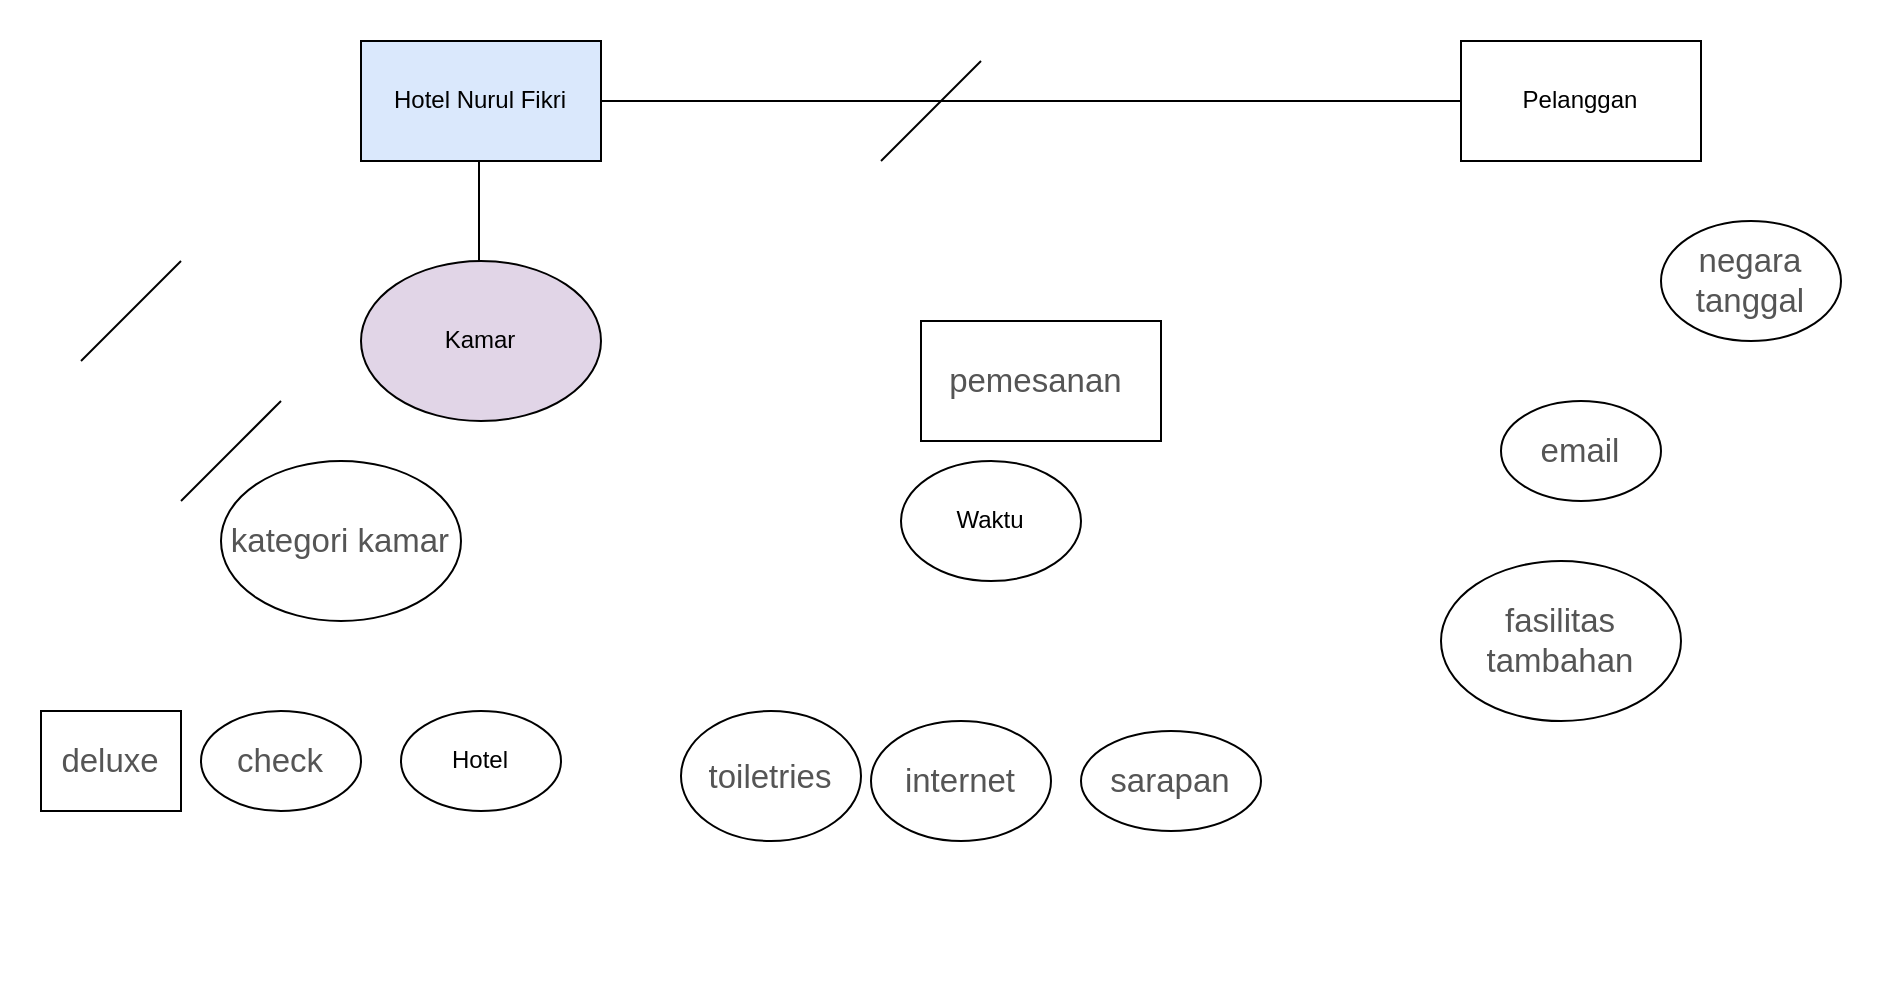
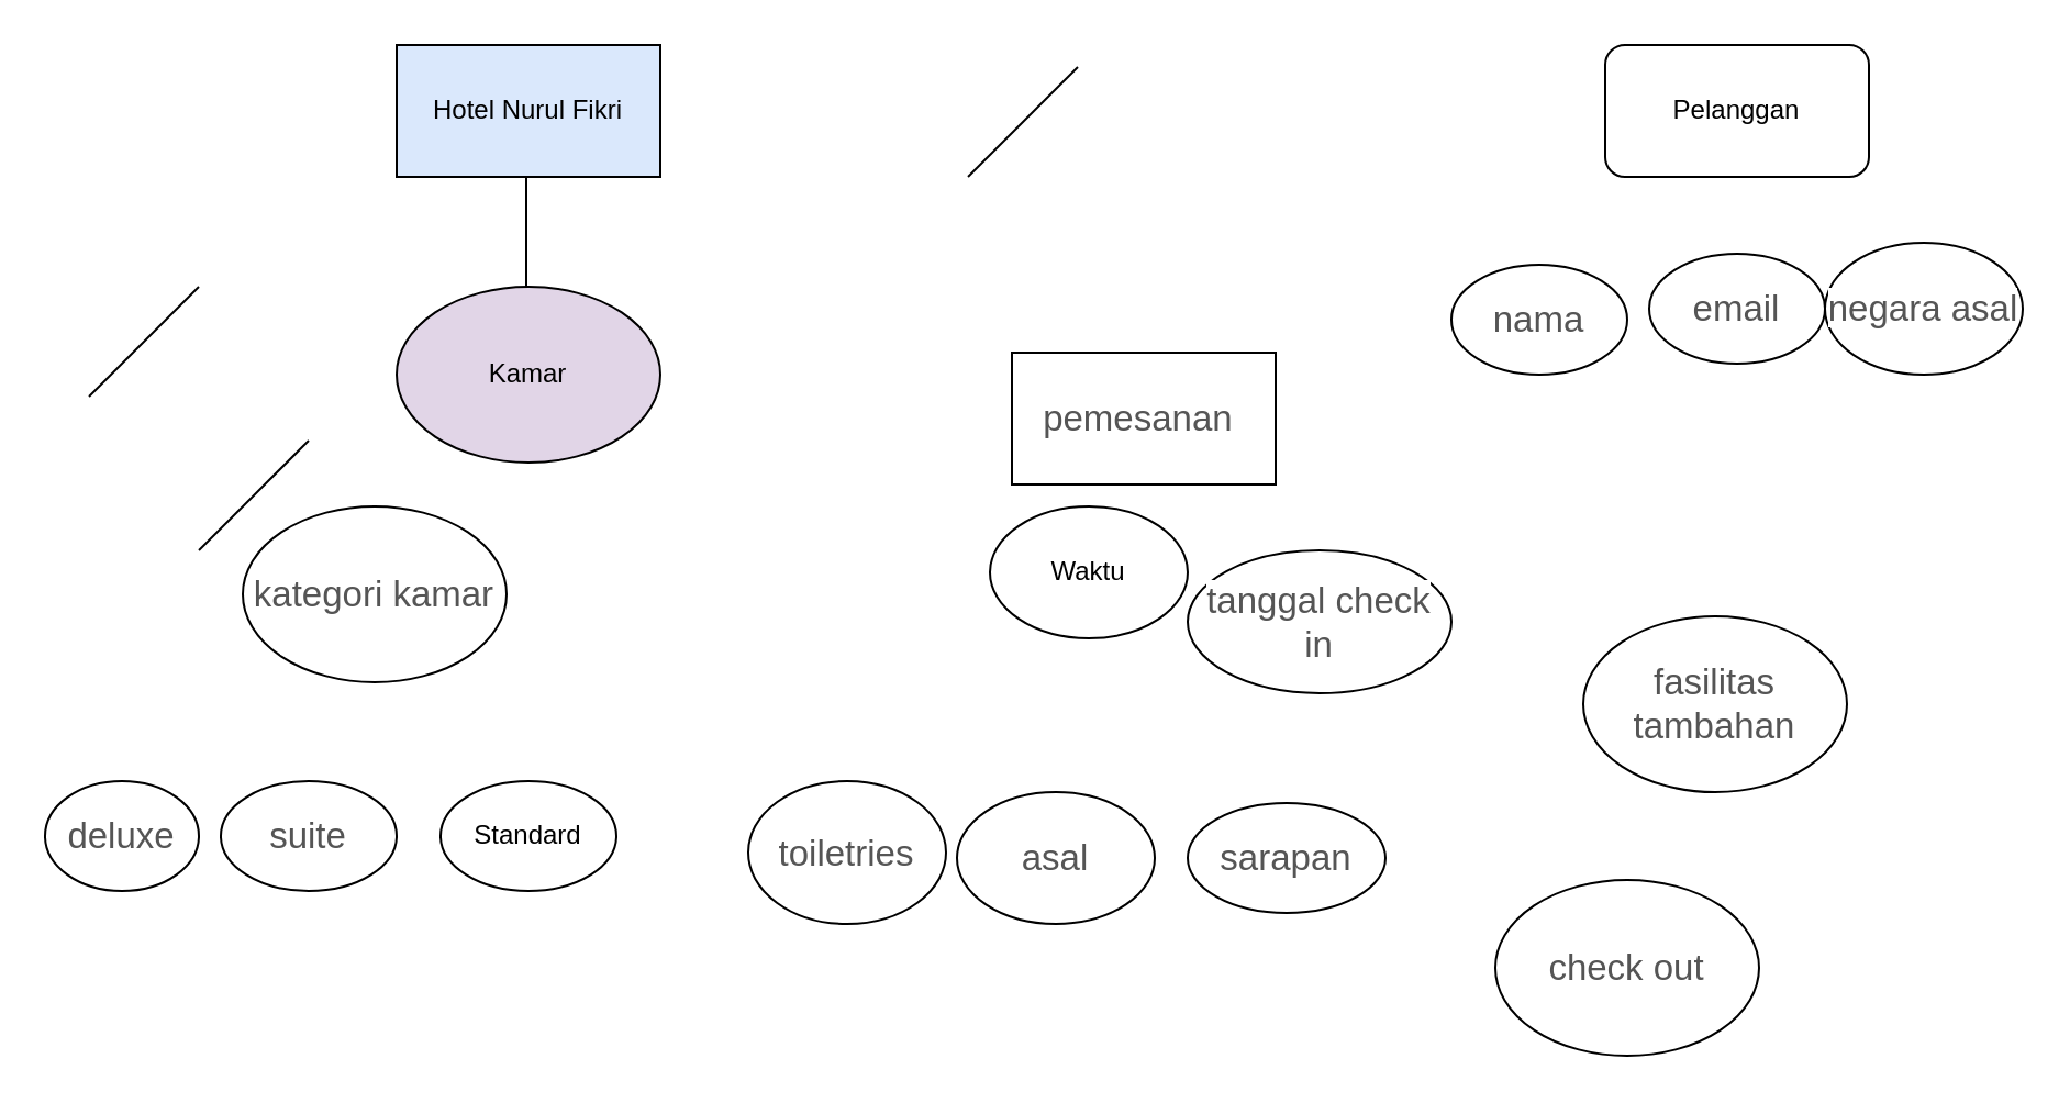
- <mxCell id="2" style="edgeStyle=orthogonalEdgeStyle;rounded=0;orthogonalLoop=1;jettySize=auto;html=1;exitX=1;exitY=0.5;exitDx=0;exitDy=0;fontFamily=Helvetica;fontSize=12;fontColor=default;endArrow=baseDash;endFill=0;entryX=0;entryY=0.5;entryDx=0;entryDy=0;" edge="1" parent="1" source="3" target="8"><mxGeometry relative="1" as="geometry"><mxPoint x="580" y="50" as="targetPoint" /></mxGeometry></mxCell>
- <mxCell id="8" value="Pelanggan" style="rounded=0;whiteSpace=wrap;html=1;fontFamily=Helvetica;fontSize=12;fontColor=default;strokeColor=default;fillColor=default;" vertex="1" parent="1"><mxGeometry x="730" y="20" width="120" height="60" as="geometry" /></mxCell>
+ <mxCell id="8" value="Pelanggan" style="whiteSpace=wrap;html=1;fontFamily=Helvetica;fontSize=12;fontColor=default;strokeColor=default;fillColor=default;rounded=1;" vertex="1" parent="1"><mxGeometry x="730" y="20" width="120" height="60" as="geometry" /></mxCell>
- <mxCell id="12" value="&lt;span style=&quot;color: rgb(85 , 85 , 85) ; font-family: &amp;#34;pt sans&amp;#34; , sans-serif ; font-size: 16.5px ; text-align: left ; background-color: rgb(255 , 255 , 255)&quot;&gt;negara tanggal&lt;/span&gt;" style="ellipse;whiteSpace=wrap;html=1;fontFamily=Helvetica;fontSize=12;fontColor=default;strokeColor=default;fillColor=default;" vertex="1" parent="1"><mxGeometry x="830" y="110" width="90" height="60" as="geometry" /></mxCell>
+ <mxCell id="12" value="&lt;span style=&quot;color: rgb(85 , 85 , 85) ; font-family: &amp;#34;pt sans&amp;#34; , sans-serif ; font-size: 16.5px ; text-align: left ; background-color: rgb(255 , 255 , 255)&quot;&gt;negara asal&lt;/span&gt;" style="ellipse;whiteSpace=wrap;html=1;fontFamily=Helvetica;fontSize=12;fontColor=default;strokeColor=default;fillColor=default;" vertex="1" parent="1"><mxGeometry x="830" y="110" width="90" height="60" as="geometry" /></mxCell>
+ <mxCell id="10" value="&lt;span style=&quot;color: rgb(85 , 85 , 85) ; font-family: &amp;#34;pt sans&amp;#34; , sans-serif ; font-size: 16.5px ; text-align: left ; background-color: rgb(255 , 255 , 255)&quot;&gt;nama&lt;/span&gt;" style="ellipse;whiteSpace=wrap;html=1;fontFamily=Helvetica;fontSize=12;fontColor=default;strokeColor=default;fillColor=default;" vertex="1" parent="1"><mxGeometry x="660" y="120" width="80" height="50" as="geometry" /></mxCell>
- <mxCell id="11" value="&lt;span style=&quot;color: rgb(85 , 85 , 85) ; font-family: &amp;#34;pt sans&amp;#34; , sans-serif ; font-size: 16.5px ; text-align: left ; background-color: rgb(255 , 255 , 255)&quot;&gt;email&lt;/span&gt;" style="ellipse;whiteSpace=wrap;html=1;fontFamily=Helvetica;fontSize=12;fontColor=default;strokeColor=default;fillColor=default;" vertex="1" parent="1"><mxGeometry x="750" y="200" width="80" height="50" as="geometry" /></mxCell>
+ <mxCell id="11" value="&lt;span style=&quot;color: rgb(85 , 85 , 85) ; font-family: &amp;#34;pt sans&amp;#34; , sans-serif ; font-size: 16.5px ; text-align: left ; background-color: rgb(255 , 255 , 255)&quot;&gt;email&lt;/span&gt;" style="ellipse;whiteSpace=wrap;html=1;fontFamily=Helvetica;fontSize=12;fontColor=default;strokeColor=default;fillColor=default;" vertex="1" parent="1"><mxGeometry x="750" y="115" width="80" height="50" as="geometry" /></mxCell>
+ <mxCell id="19" value="&lt;span style=&quot;color: rgb(85 , 85 , 85) ; font-family: &amp;#34;pt sans&amp;#34; , sans-serif ; font-size: 16.5px ; text-align: left ; background-color: rgb(255 , 255 , 255)&quot;&gt;tanggal check in&lt;/span&gt;" style="ellipse;whiteSpace=wrap;html=1;fontFamily=Helvetica;fontSize=12;fontColor=default;strokeColor=default;fillColor=default;" vertex="1" parent="1"><mxGeometry x="540" y="250" width="120" height="65" as="geometry" /></mxCell>
- <mxCell id="6" value="&lt;span style=&quot;color: rgb(85 , 85 , 85) ; font-family: &amp;#34;pt sans&amp;#34; , sans-serif ; font-size: 16.5px ; text-align: left ; background-color: rgb(255 , 255 , 255)&quot;&gt;deluxe&lt;/span&gt;" style="whiteSpace=wrap;html=1;rounded=0;" vertex="1" parent="1"><mxGeometry x="20" y="355" width="70" height="50" as="geometry" /></mxCell>
+ <mxCell id="6" value="&lt;span style=&quot;color: rgb(85 , 85 , 85) ; font-family: &amp;#34;pt sans&amp;#34; , sans-serif ; font-size: 16.5px ; text-align: left ; background-color: rgb(255 , 255 , 255)&quot;&gt;deluxe&lt;/span&gt;" style="ellipse;whiteSpace=wrap;html=1;" vertex="1" parent="1"><mxGeometry x="20" y="355" width="70" height="50" as="geometry" /></mxCell>
- <mxCell id="7" value="&#10;&#10;&lt;span style=&quot;color: rgb(85, 85, 85); font-family: &amp;quot;pt sans&amp;quot;, sans-serif; font-size: 16.5px; font-style: normal; font-weight: 400; letter-spacing: normal; text-align: left; text-indent: 0px; text-transform: none; word-spacing: 0px; background-color: rgb(255, 255, 255); display: inline; float: none;&quot;&gt;check&lt;/span&gt;&#10;&#10;" style="ellipse;whiteSpace=wrap;html=1;fontFamily=Helvetica;fontSize=12;fontColor=default;strokeColor=default;fillColor=default;" vertex="1" parent="1"><mxGeometry x="100" y="355" width="80" height="50" as="geometry" /></mxCell>
+ <mxCell id="7" value="&#10;&#10;&lt;span style=&quot;color: rgb(85, 85, 85); font-family: &amp;quot;pt sans&amp;quot;, sans-serif; font-size: 16.5px; font-style: normal; font-weight: 400; letter-spacing: normal; text-align: left; text-indent: 0px; text-transform: none; word-spacing: 0px; background-color: rgb(255, 255, 255); display: inline; float: none;&quot;&gt;suite&lt;/span&gt;&#10;&#10;" style="ellipse;whiteSpace=wrap;html=1;fontFamily=Helvetica;fontSize=12;fontColor=default;strokeColor=default;fillColor=default;" vertex="1" parent="1"><mxGeometry x="100" y="355" width="80" height="50" as="geometry" /></mxCell>
- <mxCell id="5" value="Hotel" style="ellipse;whiteSpace=wrap;html=1;" vertex="1" parent="1"><mxGeometry x="200" y="355" width="80" height="50" as="geometry" /></mxCell>
+ <mxCell id="5" value="Standard" style="ellipse;whiteSpace=wrap;html=1;" vertex="1" parent="1"><mxGeometry x="200" y="355" width="80" height="50" as="geometry" /></mxCell>
- <mxCell id="17" value="&lt;span style=&quot;color: rgb(85 , 85 , 85) ; font-family: &amp;#34;pt sans&amp;#34; , sans-serif ; font-size: 16.5px ; text-align: left ; background-color: rgb(255 , 255 , 255)&quot;&gt;internet&lt;/span&gt;" style="ellipse;whiteSpace=wrap;html=1;fontFamily=Helvetica;fontSize=12;fontColor=default;strokeColor=default;fillColor=default;" vertex="1" parent="1"><mxGeometry x="435" y="360" width="90" height="60" as="geometry" /></mxCell>
+ <mxCell id="17" value="&lt;span style=&quot;color: rgb(85 , 85 , 85) ; font-family: &amp;#34;pt sans&amp;#34; , sans-serif ; font-size: 16.5px ; text-align: left ; background-color: rgb(255 , 255 , 255)&quot;&gt;asal&lt;/span&gt;" style="ellipse;whiteSpace=wrap;html=1;fontFamily=Helvetica;fontSize=12;fontColor=default;strokeColor=default;fillColor=default;" vertex="1" parent="1"><mxGeometry x="435" y="360" width="90" height="60" as="geometry" /></mxCell>
+ <mxCell id="20" value="&lt;span style=&quot;color: rgb(85 , 85 , 85) ; font-family: &amp;#34;pt sans&amp;#34; , sans-serif ; font-size: 16.5px ; text-align: left ; background-color: rgb(255 , 255 , 255)&quot;&gt;check out&lt;/span&gt;" style="ellipse;whiteSpace=wrap;html=1;fontFamily=Helvetica;fontSize=12;fontColor=default;strokeColor=default;fillColor=default;" vertex="1" parent="1"><mxGeometry x="680" y="400" width="120" height="80" as="geometry" /></mxCell>
